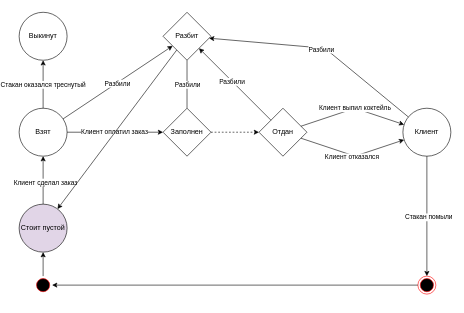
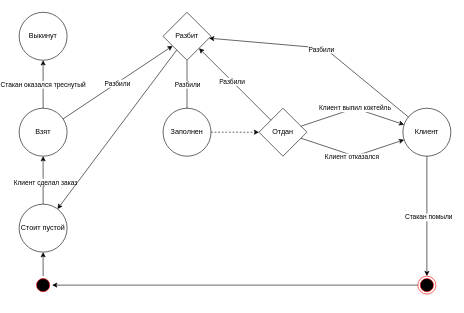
- <mxCell id="8" value="" style="endArrow=classic;html=1;rounded=0;" parent="1" source="2" target="3" edge="1"><mxGeometry width="50" height="50" relative="1" as="geometry"><mxPoint x="190" y="510" as="sourcePoint" /><mxPoint x="240" y="460" as="targetPoint" /></mxGeometry></mxCell>
- <mxCell id="9" value="Клиент оплатил заказ" style="edgeLabel;html=1;align=center;verticalAlign=middle;resizable=0;points=[];" parent="8" vertex="1" connectable="0"><mxGeometry x="-0.025" y="1" relative="1" as="geometry"><mxPoint as="offset" /></mxGeometry></mxCell>
- <mxCell id="3" value="Заполнен" style="rhombus;whiteSpace=wrap;html=1;aspect=fixed;" parent="1" vertex="1"><mxGeometry x="260" y="180" width="80" height="80" as="geometry" /></mxCell>
+ <mxCell id="3" value="Заполнен" style="ellipse;whiteSpace=wrap;html=1;aspect=fixed;" parent="1" vertex="1"><mxGeometry x="260" y="180" width="80" height="80" as="geometry" /></mxCell>
- <mxCell id="24" value="Стоит пустой" style="ellipse;whiteSpace=wrap;html=1;aspect=fixed;fillColor=#e1d5e7;" parent="1" vertex="1"><mxGeometry x="20" y="340" width="80" height="80" as="geometry" /></mxCell>
+ <mxCell id="24" value="Стоит пустой" style="ellipse;whiteSpace=wrap;html=1;aspect=fixed;" parent="1" vertex="1"><mxGeometry x="20" y="340" width="80" height="80" as="geometry" /></mxCell>
